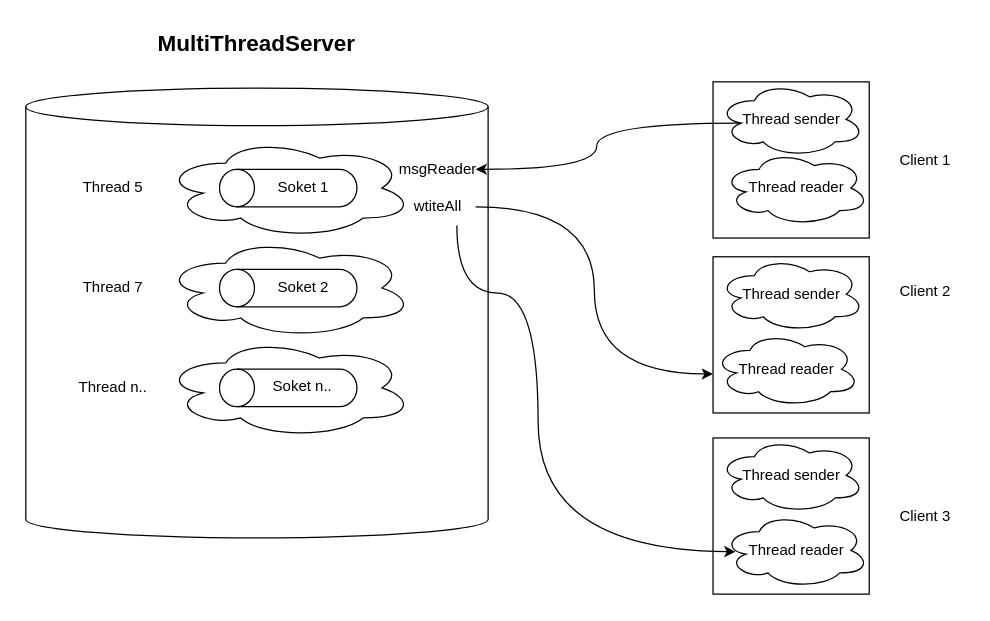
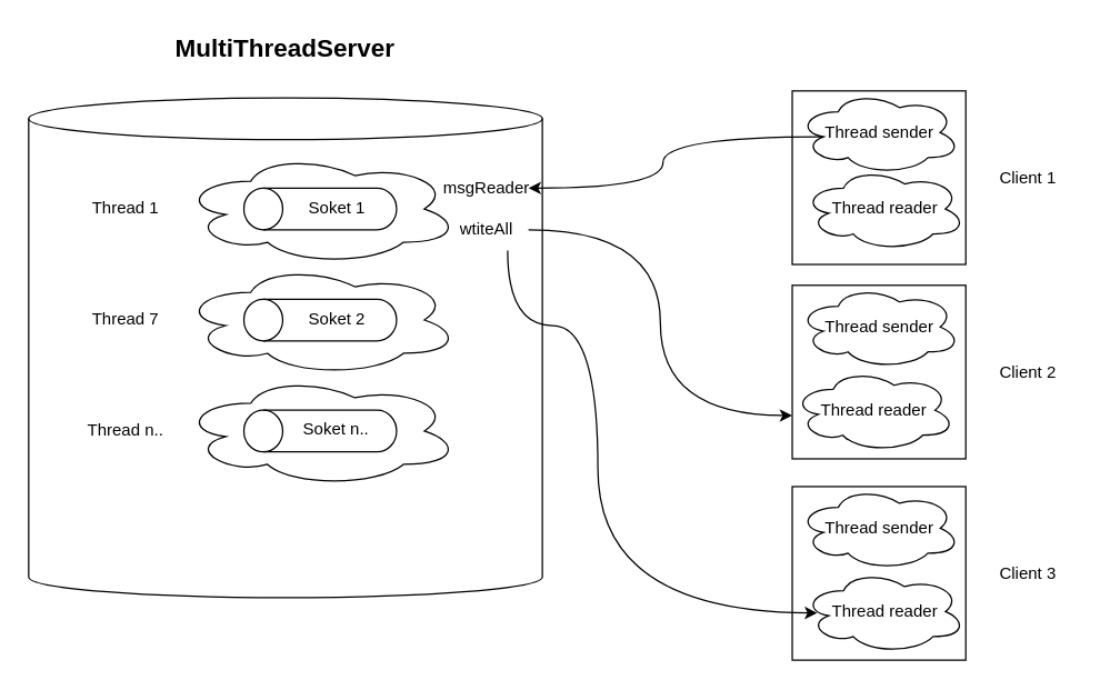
- <mxCell id="10" value="Thread 5" style="text;html=1;align=center;verticalAlign=middle;whiteSpace=wrap;rounded=0;" vertex="1" parent="1"><mxGeometry x="60" y="135" width="60" height="30" as="geometry" /></mxCell>
+ <mxCell id="10" value="Thread 1" style="text;html=1;align=center;verticalAlign=middle;whiteSpace=wrap;rounded=0;" vertex="1" parent="1"><mxGeometry x="60" y="135" width="60" height="30" as="geometry" /></mxCell>
- <mxCell id="28" value="Client 2" style="text;html=1;align=center;verticalAlign=middle;whiteSpace=wrap;rounded=0;" vertex="1" parent="1"><mxGeometry x="710" y="217.5" width="60" height="30" as="geometry" /></mxCell>
+ <mxCell id="28" value="Client 2" style="text;html=1;align=center;verticalAlign=middle;whiteSpace=wrap;rounded=0;" vertex="1" parent="1"><mxGeometry x="710" y="252.5" width="60" height="30" as="geometry" /></mxCell>
